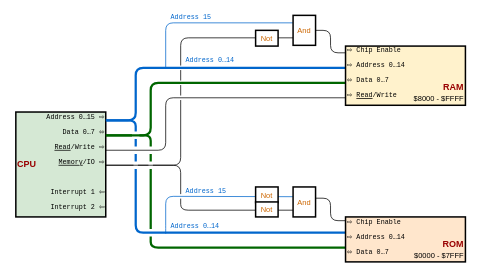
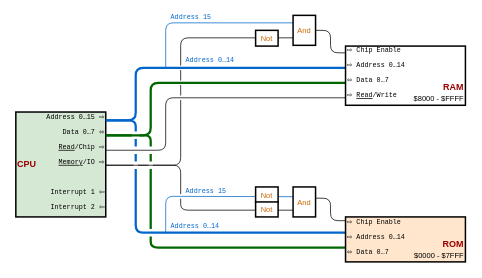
- <mxCell id="28" value="&lt;div&gt;&lt;font color=&quot;#990000&quot;&gt;&lt;b&gt;RAM&lt;/b&gt;&lt;/font&gt;&lt;/div&gt;&lt;div&gt;&lt;font style=&quot;font-size: 10px&quot;&gt;$8000 - $FFFF&lt;/font&gt;&lt;br&gt;&lt;/div&gt;" style="rounded=0;whiteSpace=wrap;html=1;strokeWidth=2;align=right;verticalAlign=bottom;fillColor=#fff2cc;" vertex="1" parent="27"><mxGeometry y="1" width="160" height="79" as="geometry" /></mxCell>
+ <mxCell id="28" value="&lt;div&gt;&lt;font color=&quot;#990000&quot;&gt;&lt;b&gt;RAM&lt;/b&gt;&lt;/font&gt;&lt;/div&gt;&lt;div&gt;&lt;font style=&quot;font-size: 10px&quot;&gt;$8000 - $FFFF&lt;/font&gt;&lt;br&gt;&lt;/div&gt;" style="rounded=0;whiteSpace=wrap;html=1;strokeWidth=2;align=right;verticalAlign=bottom;" vertex="1" parent="27"><mxGeometry y="1" width="160" height="79" as="geometry" /></mxCell>
- <mxCell id="8" value="&lt;div align=&quot;right&quot;&gt;&lt;u&gt;Read&lt;/u&gt;/Write ⇨&lt;/div&gt;" style="text;html=1;resizable=0;points=[];autosize=1;align=right;verticalAlign=top;spacingTop=-4;fontSize=9;fontFamily=Courier New;" vertex="1" parent="4"><mxGeometry x="50" y="40" width="70" height="10" as="geometry" /></mxCell>
+ <mxCell id="8" value="&lt;div align=&quot;right&quot;&gt;&lt;u&gt;Read&lt;/u&gt;/Chip ⇨&lt;/div&gt;" style="text;html=1;resizable=0;points=[];autosize=1;align=right;verticalAlign=top;spacingTop=-4;fontSize=9;fontFamily=Courier New;" vertex="1" parent="4"><mxGeometry x="50" y="40" width="70" height="10" as="geometry" /></mxCell>
